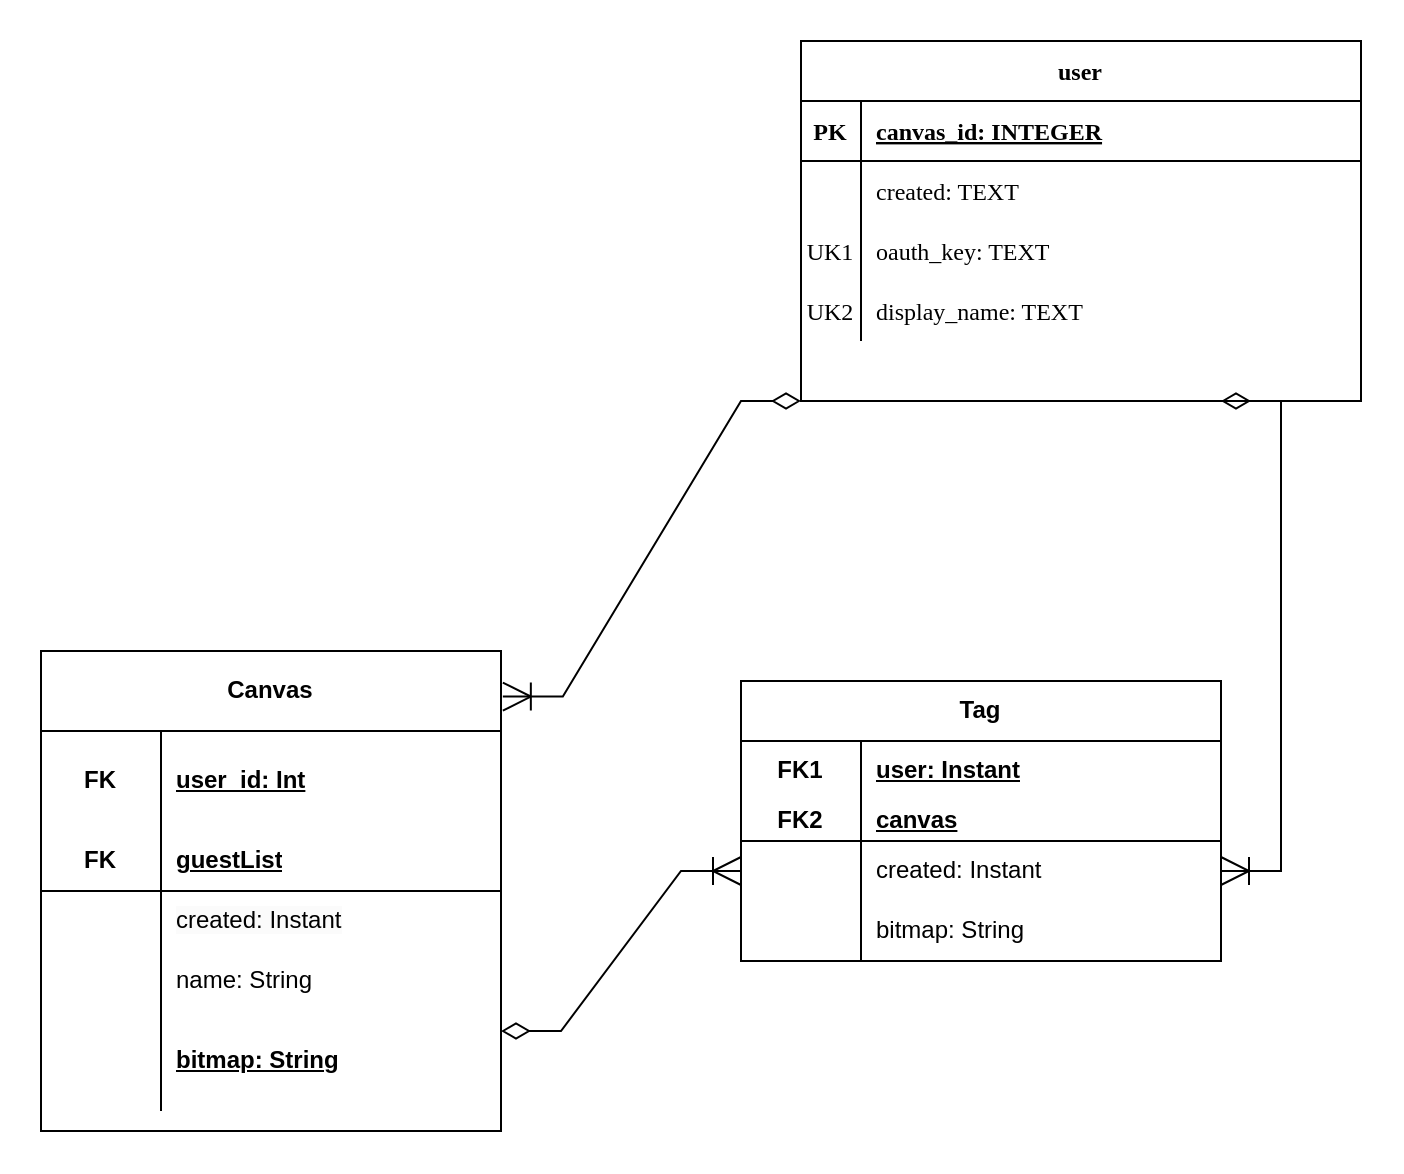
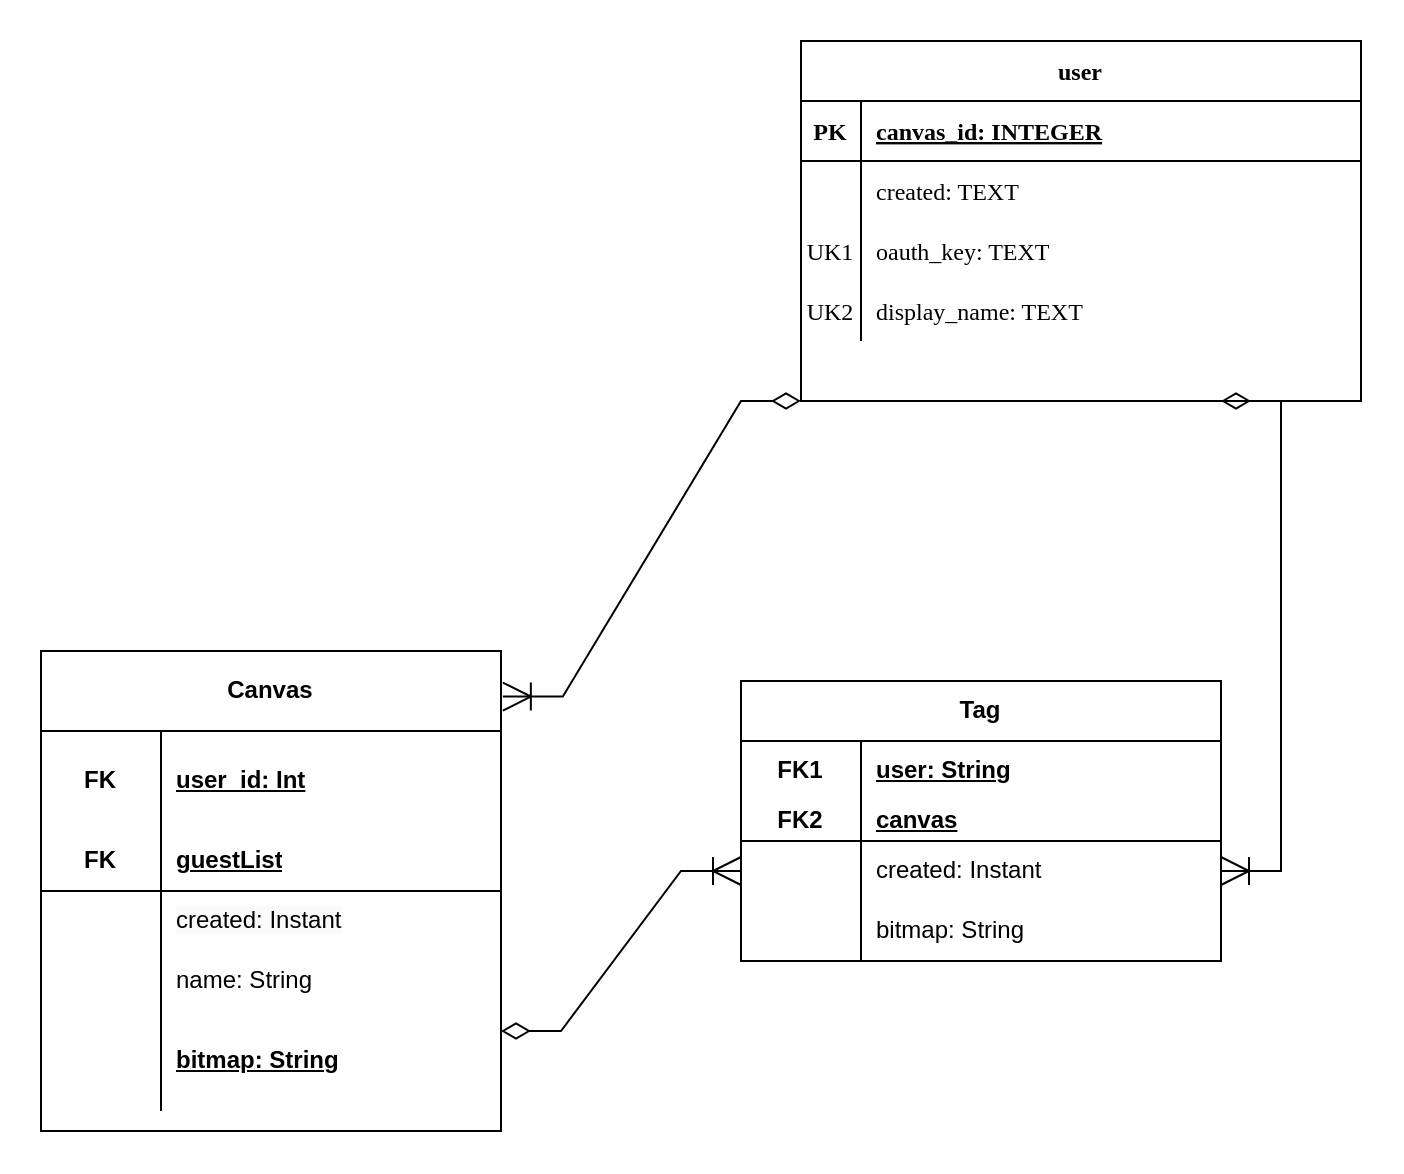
- <mxCell id="5" value="user: Instant" style="shape=partialRectangle;connectable=0;fillColor=none;top=0;left=0;bottom=0;right=0;align=left;spacingLeft=6;fontStyle=5;overflow=hidden;html=1;whiteSpace=wrap;" parent="3" vertex="1"><mxGeometry x="60" width="180" height="30" as="geometry"><mxRectangle width="180" height="30" as="alternateBounds" /></mxGeometry></mxCell>
+ <mxCell id="5" value="user: String" style="shape=partialRectangle;connectable=0;fillColor=none;top=0;left=0;bottom=0;right=0;align=left;spacingLeft=6;fontStyle=5;overflow=hidden;html=1;whiteSpace=wrap;" parent="3" vertex="1"><mxGeometry x="60" width="180" height="30" as="geometry"><mxRectangle width="180" height="30" as="alternateBounds" /></mxGeometry></mxCell>
